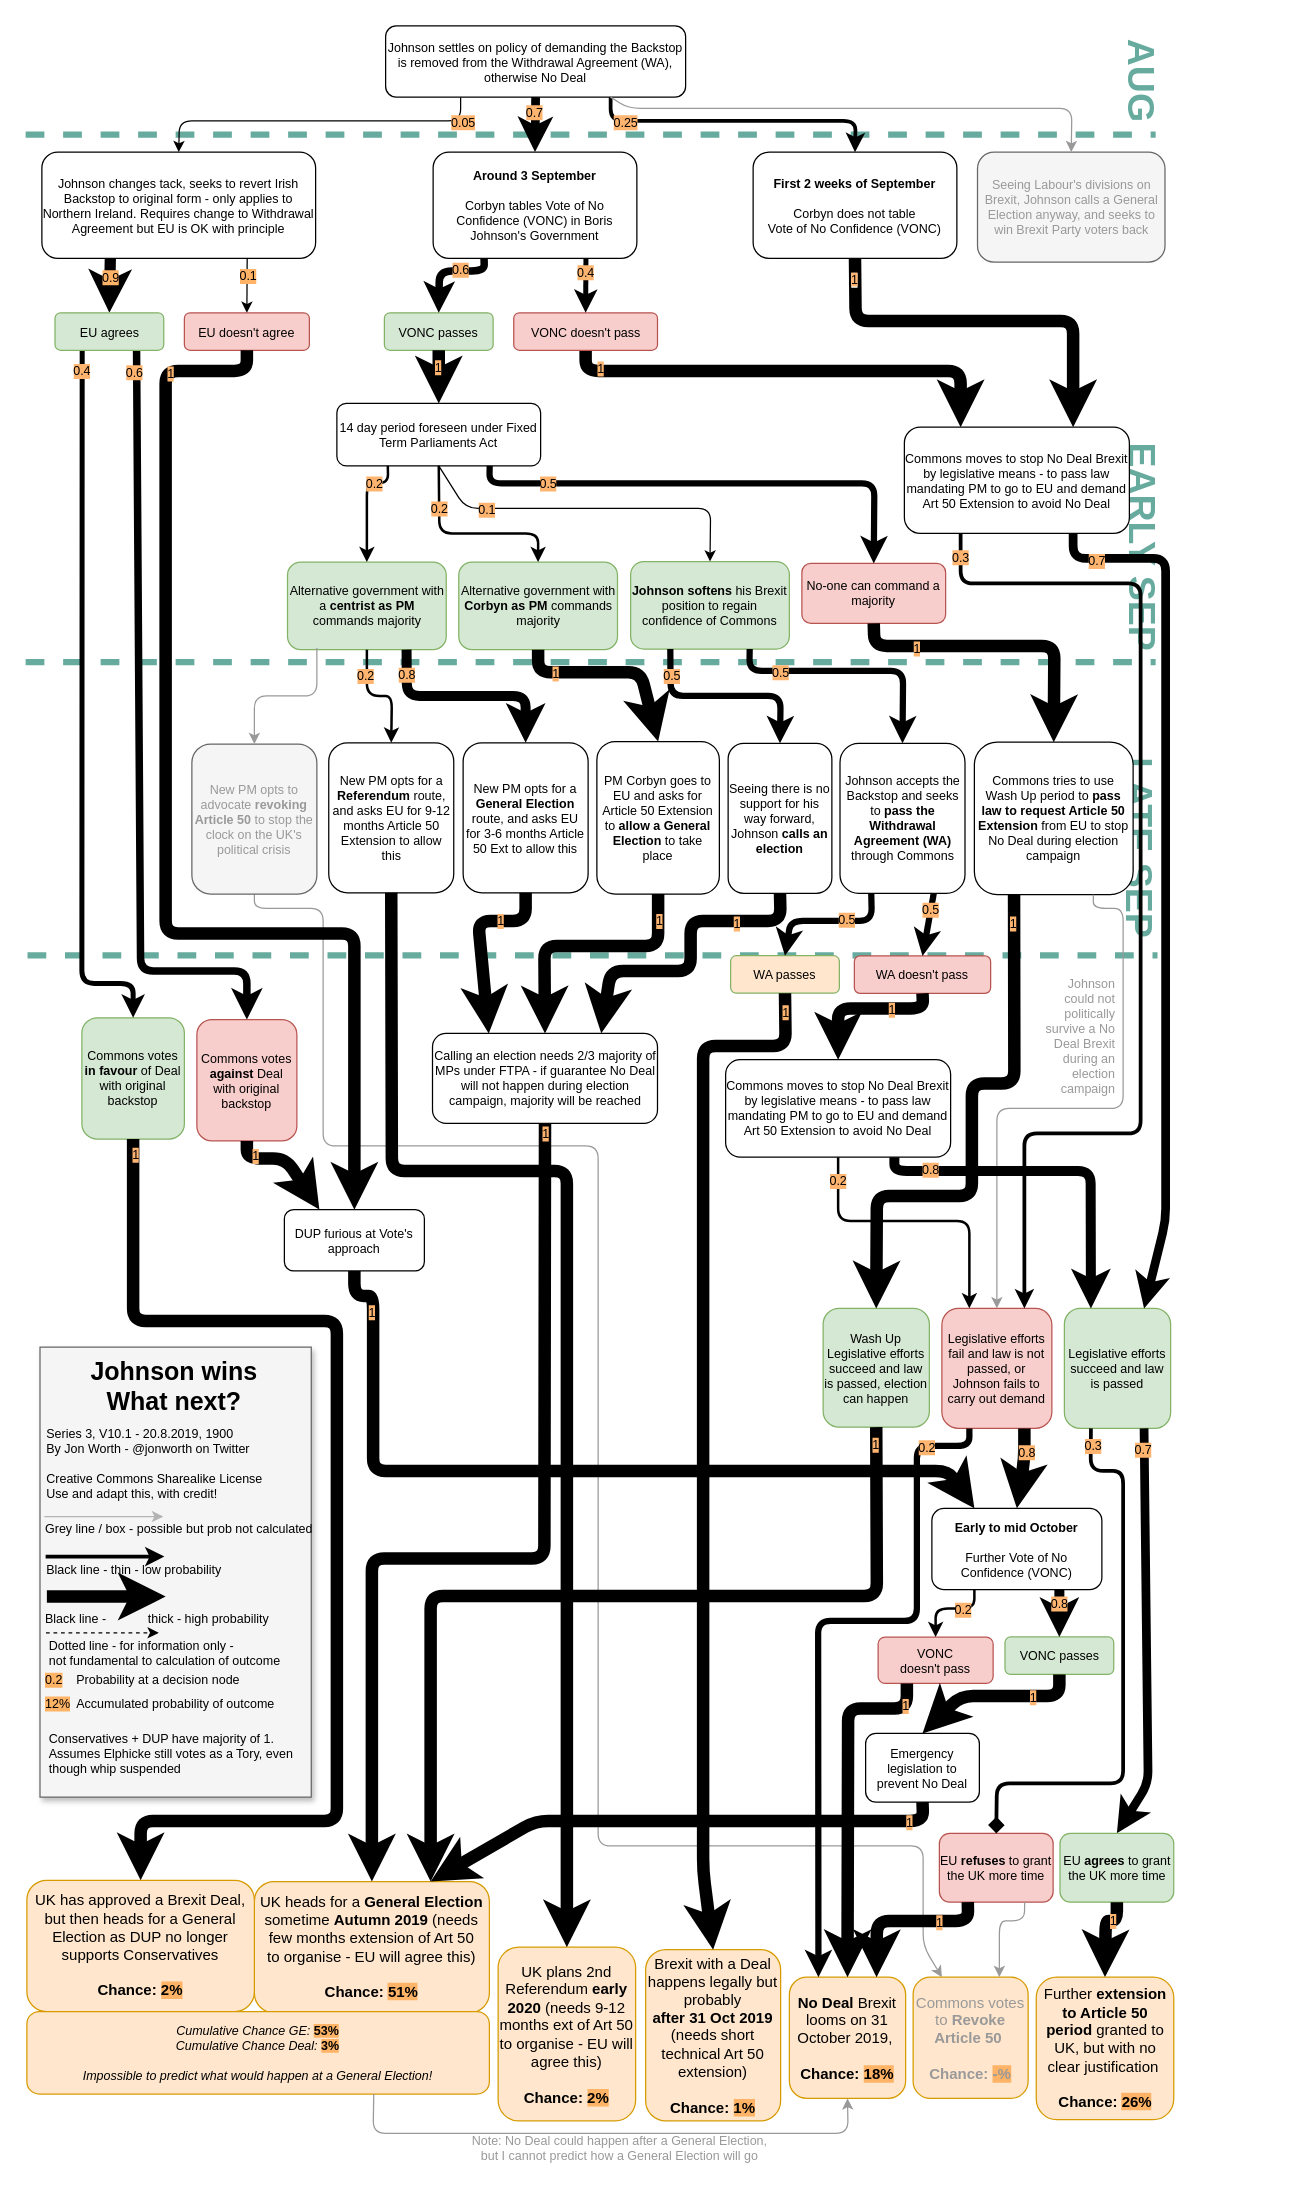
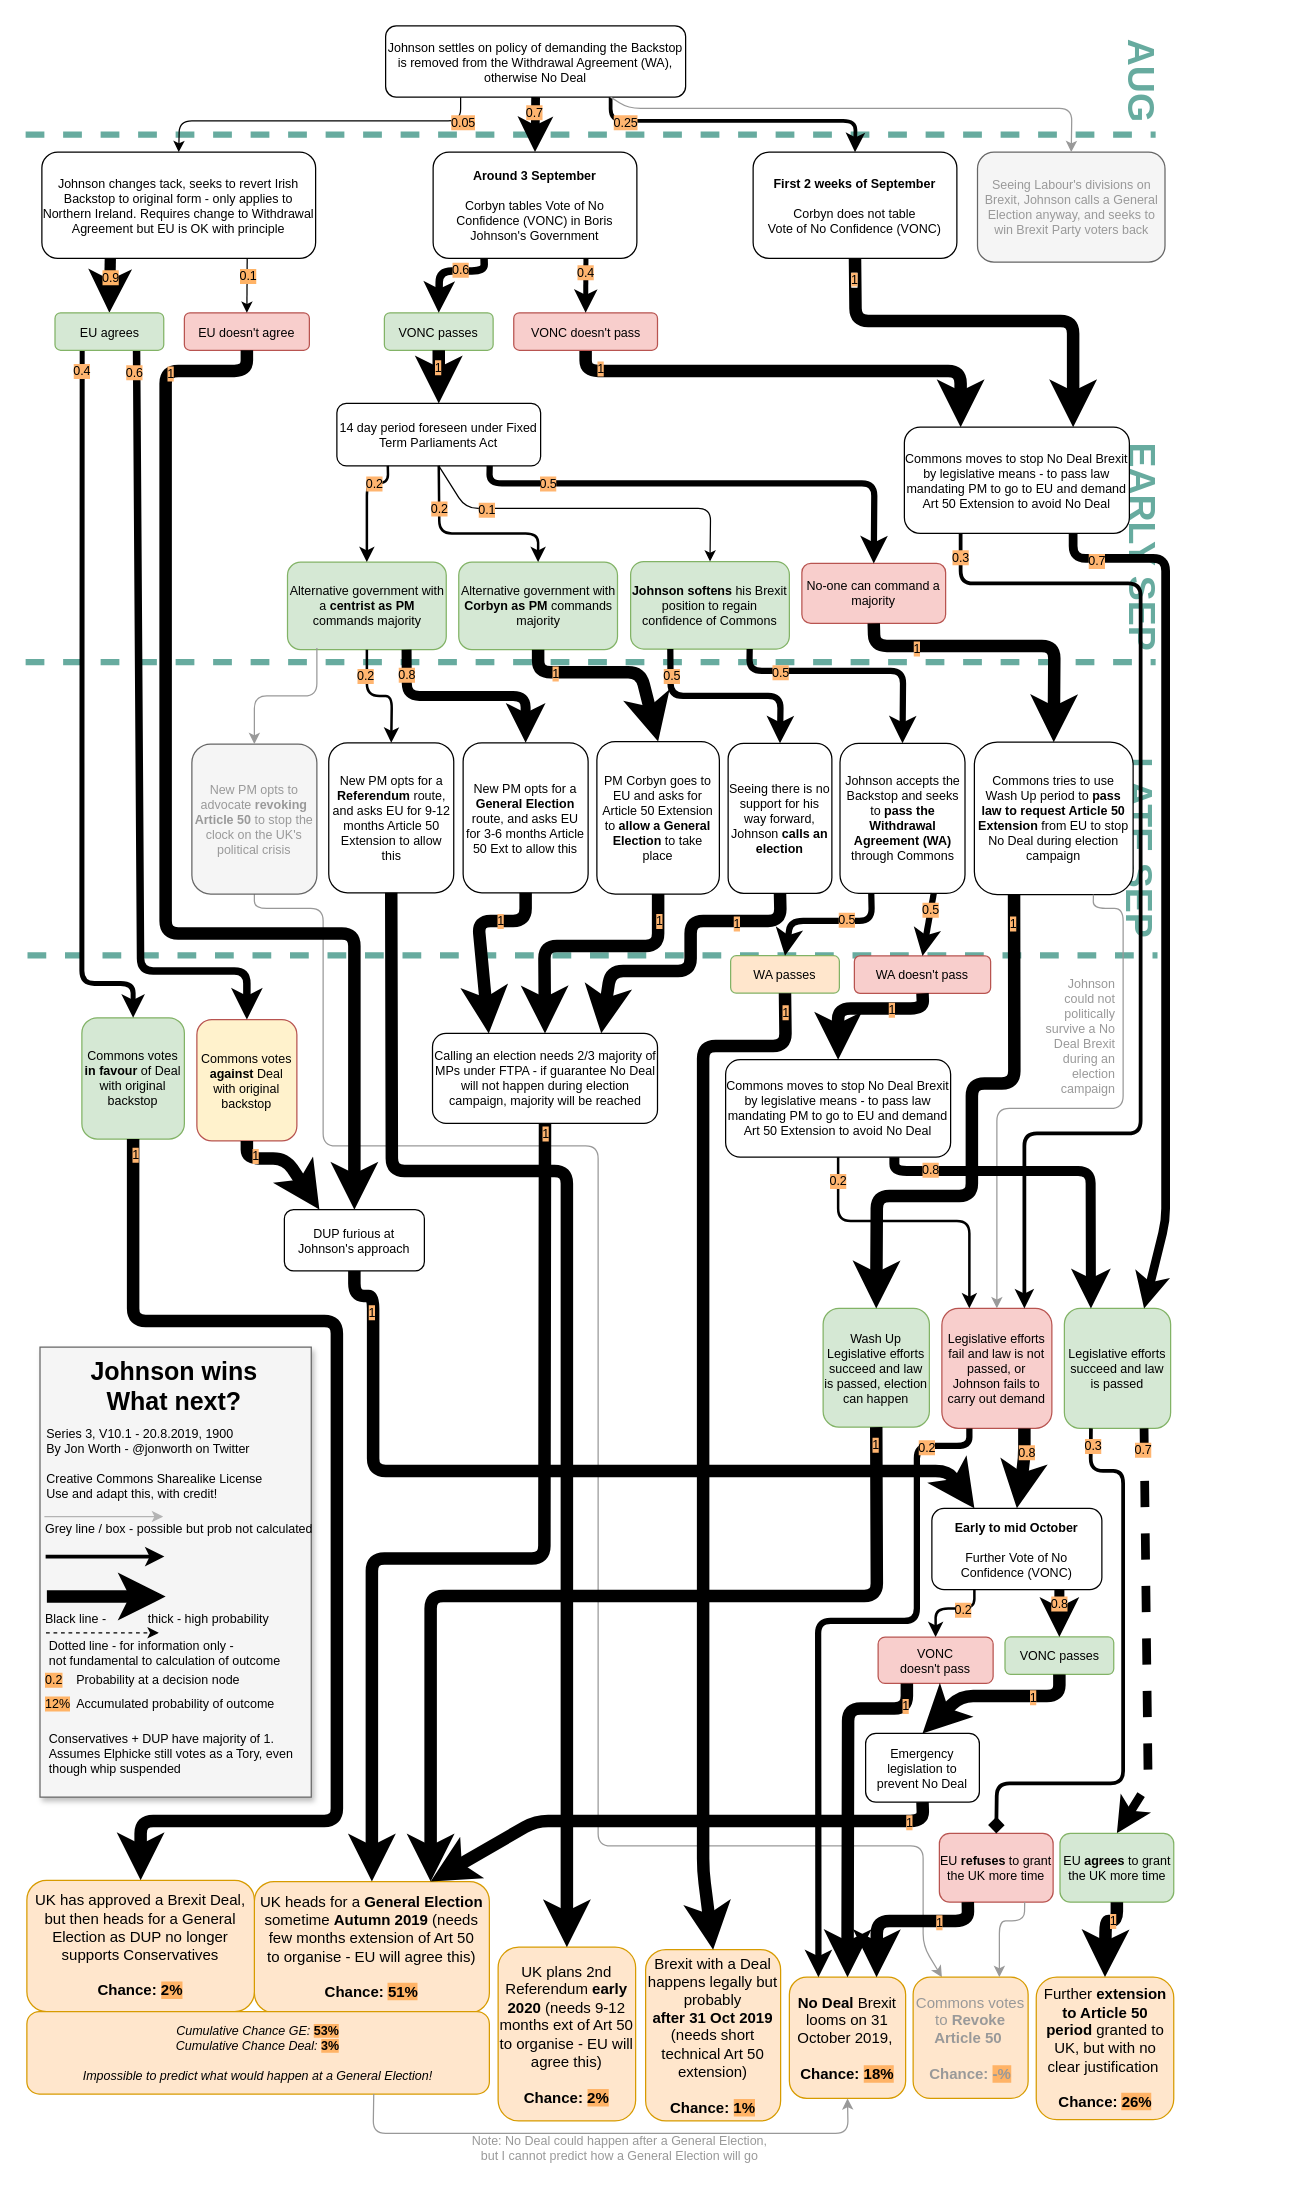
- <mxCell id="30" value="Commons votes &lt;b style=&quot;font-size: 10px;&quot;&gt;against&lt;/b&gt; Deal with original backstop" style="rounded=1;whiteSpace=wrap;html=1;fontSize=10;fillColor=#f8cecc;strokeColor=#b85450;" parent="1" vertex="1"><mxGeometry x="157" y="815" width="80" height="97" as="geometry" /></mxCell>
+ <mxCell id="30" value="Commons votes &lt;b style=&quot;font-size: 10px;&quot;&gt;against&lt;/b&gt; Deal with original backstop" style="rounded=1;whiteSpace=wrap;html=1;fontSize=10;fillColor=#fff2cc;strokeColor=#b85450;" parent="1" vertex="1"><mxGeometry x="157" y="815" width="80" height="97" as="geometry" /></mxCell>
- <mxCell id="26" value="DUP furious at Vote's approach" style="rounded=1;whiteSpace=wrap;html=1;fontSize=10;" parent="1" vertex="1"><mxGeometry x="227" y="967" width="112" height="49" as="geometry" /></mxCell>
+ <mxCell id="26" value="DUP furious at Johnson's approach" style="rounded=1;whiteSpace=wrap;html=1;fontSize=10;" parent="1" vertex="1"><mxGeometry x="227" y="967" width="112" height="49" as="geometry" /></mxCell>
- <mxCell id="117" value="" style="endArrow=classic;html=1;strokeColor=#000000;strokeWidth=7;exitX=0.75;exitY=1;exitDx=0;exitDy=0;entryX=0.5;entryY=0;entryDx=0;entryDy=0;fontSize=10;" parent="1" source="114" target="170" edge="1"><mxGeometry width="50" height="50" relative="1" as="geometry"><mxPoint x="612" y="1166" as="sourcePoint" /><mxPoint x="904" y="1396" as="targetPoint" /><Array as="points"><mxPoint x="918" y="1426" /></Array></mxGeometry></mxCell>
+ <mxCell id="117" value="" style="endArrow=classic;html=1;strokeColor=#000000;strokeWidth=7;exitX=0.75;exitY=1;exitDx=0;exitDy=0;entryX=0.5;entryY=0;entryDx=0;entryDy=0;fontSize=10;dashed=1;" parent="1" source="114" target="170" edge="1"><mxGeometry width="50" height="50" relative="1" as="geometry"><mxPoint x="612" y="1166" as="sourcePoint" /><mxPoint x="904" y="1396" as="targetPoint" /><Array as="points"><mxPoint x="918" y="1426" /></Array></mxGeometry></mxCell>
- <mxCell id="90" value="Black line - thin - low probability" style="text;html=1;resizable=0;points=[];autosize=1;align=left;verticalAlign=top;spacingTop=-4;fontSize=10;" parent="85" vertex="1"><mxGeometry x="3.5" y="169.556" width="180" height="20" as="geometry" /></mxCell>
